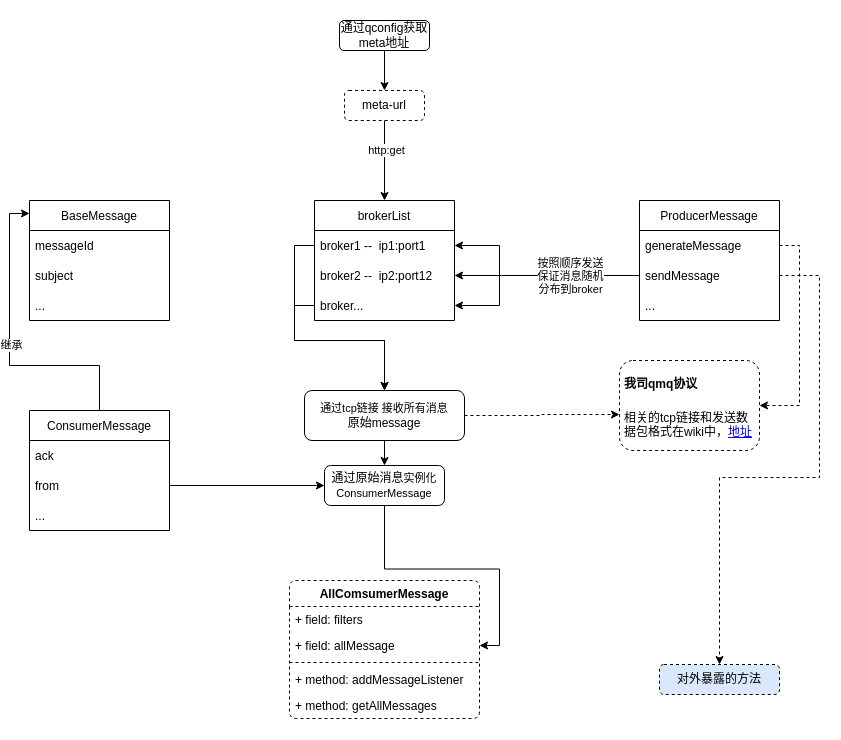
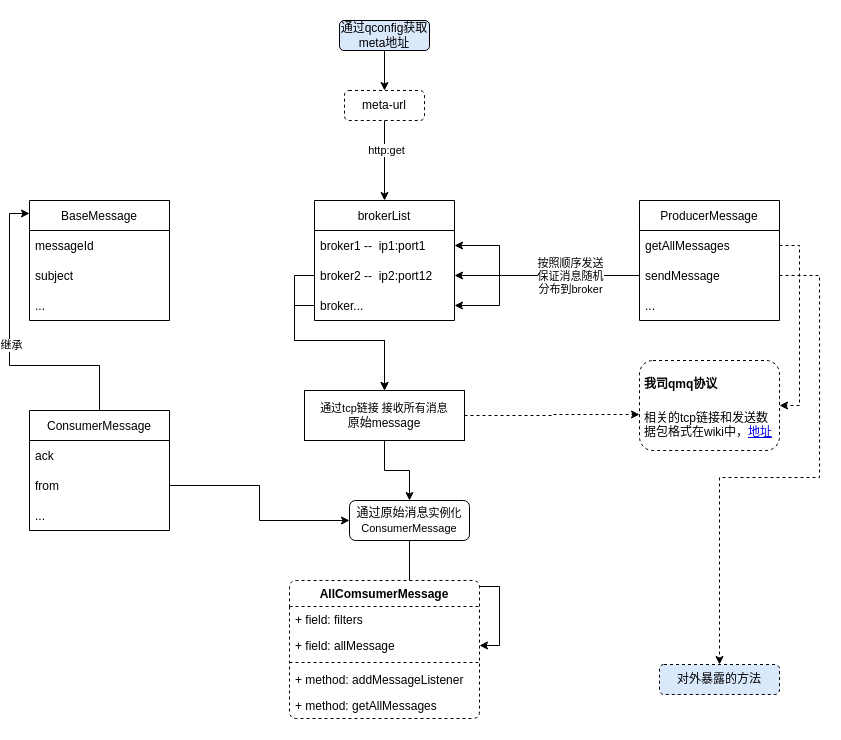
- <mxCell id="8" value="通过qconfig获取meta地址" style="rounded=1;whiteSpace=wrap;html=1;" vertex="1" parent="1"><mxGeometry x="330" y="20" width="90" height="30" as="geometry" /></mxCell>
+ <mxCell id="8" value="通过qconfig获取meta地址" style="rounded=1;whiteSpace=wrap;html=1;fillColor=#dae8fc;" vertex="1" parent="1"><mxGeometry x="330" y="20" width="90" height="30" as="geometry" /></mxCell>
- <mxCell id="27" value="generateMessage" style="text;strokeColor=none;fillColor=none;align=left;verticalAlign=middle;spacingLeft=4;spacingRight=4;overflow=hidden;points=[[0,0.5],[1,0.5]];portConstraint=eastwest;rotatable=0;" vertex="1" parent="26"><mxGeometry y="30" width="140" height="30" as="geometry" /></mxCell>
+ <mxCell id="27" value="getAllMessages" style="text;strokeColor=none;fillColor=none;align=left;verticalAlign=middle;spacingLeft=4;spacingRight=4;overflow=hidden;points=[[0,0.5],[1,0.5]];portConstraint=eastwest;rotatable=0;" vertex="1" parent="26"><mxGeometry y="30" width="140" height="30" as="geometry" /></mxCell>
- <mxCell id="35" style="edgeStyle=orthogonalEdgeStyle;rounded=0;orthogonalLoop=1;jettySize=auto;html=1;exitX=0;exitY=0.5;exitDx=0;exitDy=0;entryX=0.5;entryY=0;entryDx=0;entryDy=0;" edge="1" parent="1" source="3" target="23"><mxGeometry relative="1" as="geometry"><Array as="points"><mxPoint x="285" y="245" /><mxPoint x="285" y="340" /><mxPoint x="375" y="340" /></Array></mxGeometry></mxCell>
+ <mxCell id="24" style="edgeStyle=orthogonalEdgeStyle;rounded=0;orthogonalLoop=1;jettySize=auto;html=1;exitX=0;exitY=0.5;exitDx=0;exitDy=0;entryX=0.5;entryY=0;entryDx=0;entryDy=0;" edge="1" parent="1" source="4" target="23"><mxGeometry relative="1" as="geometry" /></mxCell>
- <mxCell id="38" value="&lt;h1&gt;&lt;font style=&quot;font-size: 12px ; line-height: 0&quot;&gt;我司qmq协议&lt;/font&gt;&lt;/h1&gt;&lt;p&gt;相关的tcp链接和发送数据包格式在wiki中，&lt;a href=&quot;https://wiki.corp.qunar.com/confluence/pages/viewpage.action?spaceKey=TCDEV&amp;amp;title=11.+new+qmq&quot;&gt;地址&lt;/a&gt;&lt;/p&gt;" style="text;html=1;strokeColor=default;fillColor=none;spacing=5;spacingTop=-20;whiteSpace=wrap;overflow=hidden;rounded=1;dashed=1;" vertex="1" parent="1"><mxGeometry x="610" y="360" width="140" height="90" as="geometry" /></mxCell>
+ <mxCell id="38" value="&lt;h1&gt;&lt;font style=&quot;font-size: 12px ; line-height: 0&quot;&gt;我司qmq协议&lt;/font&gt;&lt;/h1&gt;&lt;p&gt;相关的tcp链接和发送数据包格式在wiki中，&lt;a href=&quot;https://wiki.corp.qunar.com/confluence/pages/viewpage.action?spaceKey=TCDEV&amp;amp;title=11.+new+qmq&quot;&gt;地址&lt;/a&gt;&lt;/p&gt;" style="text;html=1;strokeColor=default;fillColor=none;spacing=5;spacingTop=-20;whiteSpace=wrap;overflow=hidden;rounded=1;dashed=1;" vertex="1" parent="1"><mxGeometry x="630" y="360" width="140" height="90" as="geometry" /></mxCell>
- <mxCell id="23" value="&lt;span style=&quot;font-size: 11px ; background-color: rgb(255 , 255 , 255)&quot;&gt;通过tcp链接 接收所有消息&lt;/span&gt;&lt;br&gt;原始message" style="rounded=1;whiteSpace=wrap;html=1;" vertex="1" parent="1"><mxGeometry x="295" y="390" width="160" height="50" as="geometry" /></mxCell>
+ <mxCell id="23" value="&lt;span style=&quot;font-size: 11px ; background-color: rgb(255 , 255 , 255)&quot;&gt;通过tcp链接 接收所有消息&lt;/span&gt;&lt;br&gt;原始message" style="whiteSpace=wrap;html=1;rounded=0;" vertex="1" parent="1"><mxGeometry x="295" y="390" width="160" height="50" as="geometry" /></mxCell>
- <mxCell id="37" value="通过原始消息&lt;span style=&quot;font-size: 11px ; background-color: rgb(255 , 255 , 255)&quot;&gt;实例化 ConsumerMessage&lt;/span&gt;" style="rounded=1;whiteSpace=wrap;html=1;" vertex="1" parent="1"><mxGeometry x="315" y="465" width="120" height="40" as="geometry" /></mxCell>
+ <mxCell id="37" value="通过原始消息&lt;span style=&quot;font-size: 11px ; background-color: rgb(255 , 255 , 255)&quot;&gt;实例化 ConsumerMessage&lt;/span&gt;" style="rounded=1;whiteSpace=wrap;html=1;" vertex="1" parent="1"><mxGeometry x="340" y="500" width="120" height="40" as="geometry" /></mxCell>
